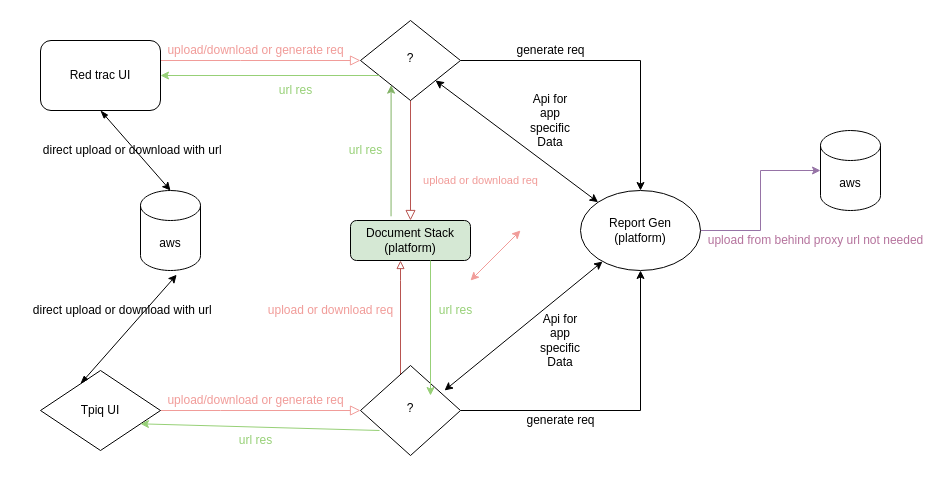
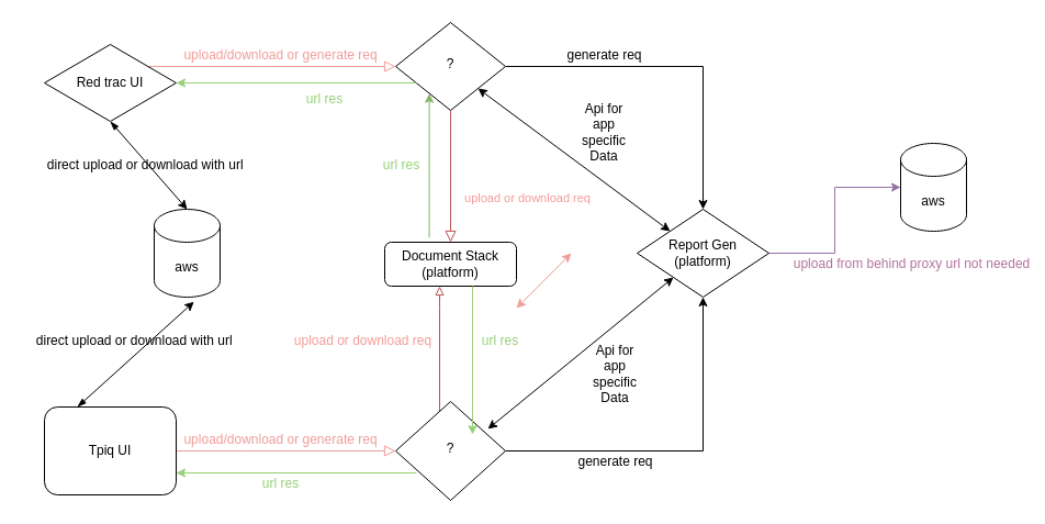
- <mxCell id="3" value="Red trac UI" style="rounded=1;whiteSpace=wrap;html=1;fontSize=12;glass=0;strokeWidth=1;shadow=0;" parent="1" vertex="1"><mxGeometry x="40" y="40" width="120" height="70" as="geometry" /></mxCell>
+ <mxCell id="3" value="Red trac UI" style="rhombus;whiteSpace=wrap;html=1;fontSize=12;glass=0;strokeWidth=1;shadow=0;" parent="1" vertex="1"><mxGeometry x="40" y="40" width="120" height="70" as="geometry" /></mxCell>
- <mxCell id="15" value="Report Gen &lt;br&gt;(platform)" style="ellipse;whiteSpace=wrap;html=1;" vertex="1" parent="1"><mxGeometry x="580" y="190" width="120" height="80" as="geometry" /></mxCell>
+ <mxCell id="15" value="Report Gen &lt;br&gt;(platform)" style="rhombus;whiteSpace=wrap;html=1;" vertex="1" parent="1"><mxGeometry x="580" y="190" width="120" height="80" as="geometry" /></mxCell>
- <mxCell id="7" value="Document Stack (platform)" style="rounded=1;whiteSpace=wrap;html=1;fontSize=12;glass=0;strokeWidth=1;shadow=0;fillColor=#d5e8d4;" parent="1" vertex="1"><mxGeometry x="350" y="220" width="120" height="40" as="geometry" /></mxCell>
+ <mxCell id="7" value="Document Stack (platform)" style="rounded=1;whiteSpace=wrap;html=1;fontSize=12;glass=0;strokeWidth=1;shadow=0;" parent="1" vertex="1"><mxGeometry x="350" y="220" width="120" height="40" as="geometry" /></mxCell>
- <mxCell id="16" value="&lt;font color=&quot;#b5739d&quot;&gt;upload from behind proxy url not needed&lt;/font&gt;" style="text;html=1;resizable=0;autosize=1;align=center;verticalAlign=middle;points=[];fillColor=none;strokeColor=none;rounded=0;" vertex="1" parent="1"><mxGeometry x="700" y="230" width="230" height="20" as="geometry" /></mxCell>
+ <mxCell id="16" value="&lt;font color=&quot;#b5739d&quot;&gt;upload from behind proxy url not needed&lt;/font&gt;" style="text;html=1;resizable=0;autosize=1;align=center;verticalAlign=middle;points=[];fillColor=none;strokeColor=none;rounded=0;" vertex="1" parent="1"><mxGeometry x="715" y="230" width="230" height="20" as="geometry" /></mxCell>
- <mxCell id="12" value="Tpiq UI" style="rhombus;whiteSpace=wrap;html=1;fontSize=12;glass=0;strokeWidth=1;shadow=0;" parent="1" vertex="1"><mxGeometry x="40" y="370" width="120" height="80" as="geometry" /></mxCell>
+ <mxCell id="12" value="Tpiq UI" style="rounded=1;whiteSpace=wrap;html=1;fontSize=12;glass=0;strokeWidth=1;shadow=0;" parent="1" vertex="1"><mxGeometry x="40" y="370" width="120" height="80" as="geometry" /></mxCell>
